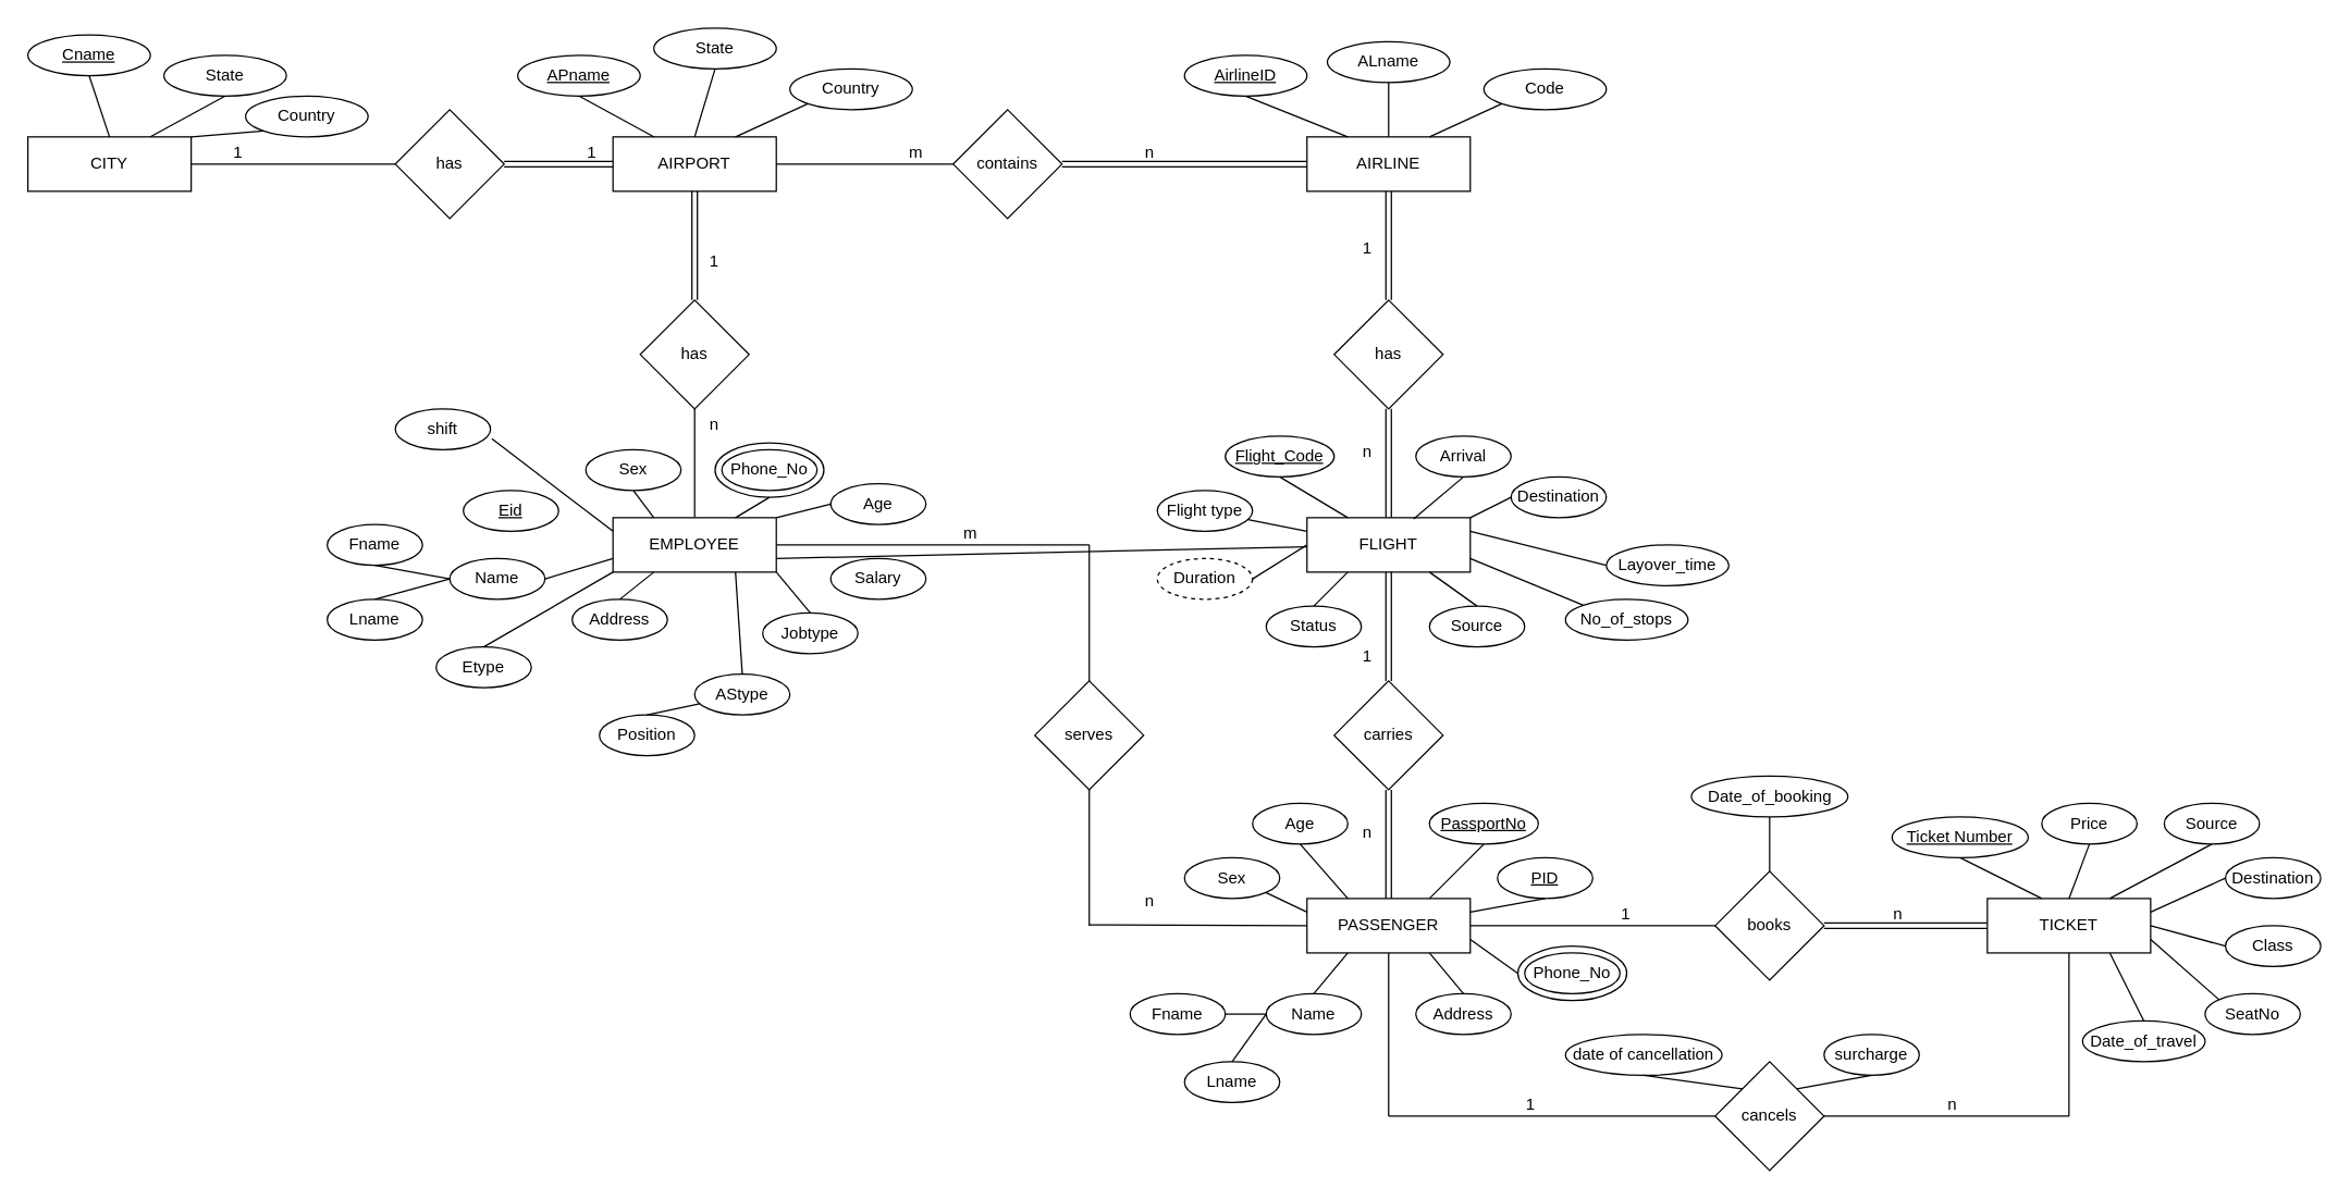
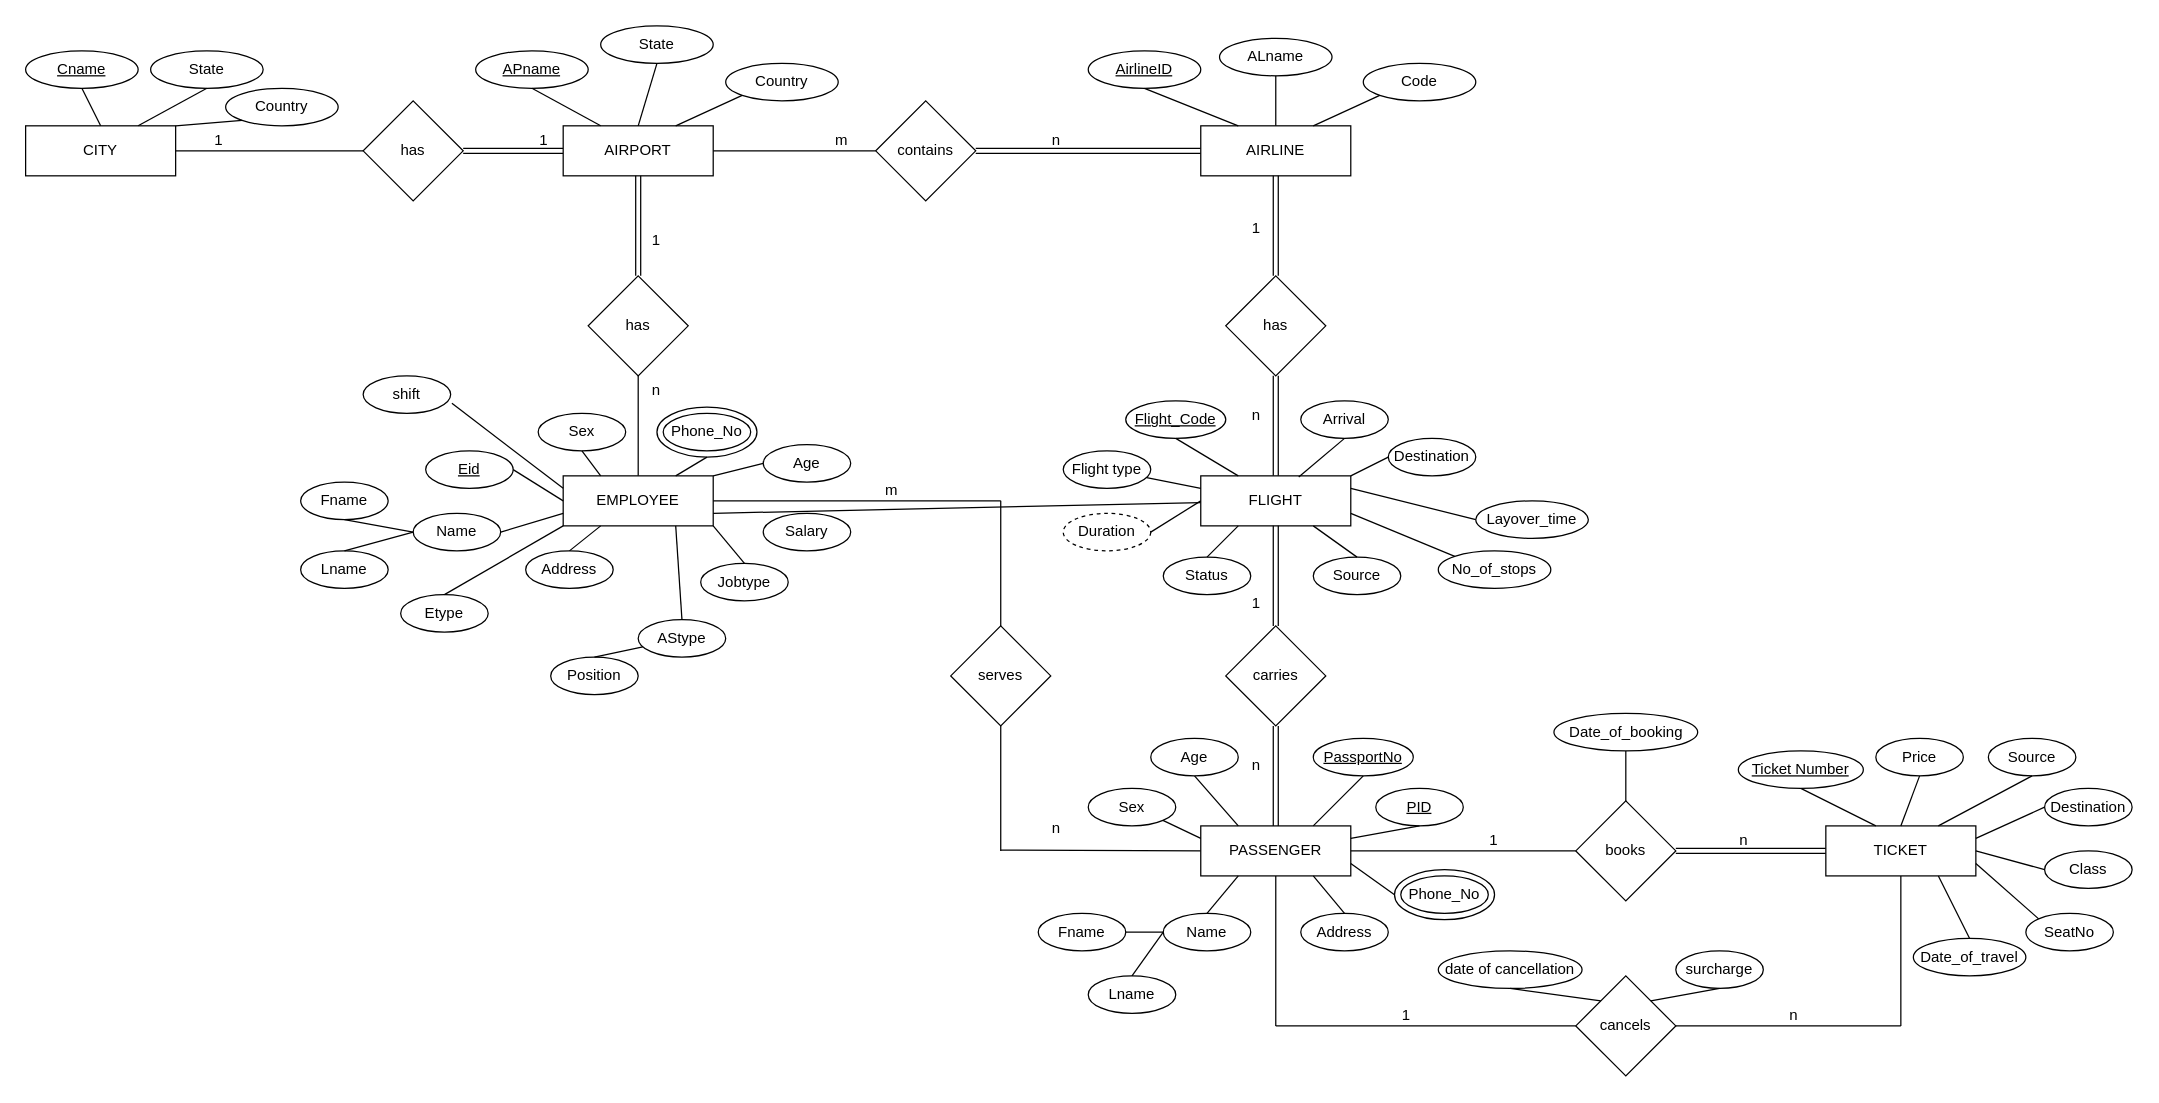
- <mxCell id="5" value="&lt;u&gt;Cname&lt;/u&gt;" style="ellipse;whiteSpace=wrap;html=1;" parent="1" vertex="1"><mxGeometry x="20" y="25" width="90" height="30" as="geometry" /></mxCell>
+ <mxCell id="5" value="&lt;u&gt;Cname&lt;/u&gt;" style="ellipse;whiteSpace=wrap;html=1;" parent="1" vertex="1"><mxGeometry y="40" width="90" height="30" as="geometry" x="20" /></mxCell>
+ <mxCell id="52" value="" style="endArrow=none;html=1;rounded=0;entryX=0;entryY=0.5;entryDx=0;entryDy=0;exitX=1;exitY=0.5;exitDx=0;exitDy=0;" parent="1" source="44" target="35" edge="1"><mxGeometry width="50" height="50" relative="1" as="geometry"><mxPoint x="380" y="450" as="sourcePoint" /><mxPoint x="430" y="400" as="targetPoint" /></mxGeometry></mxCell>
